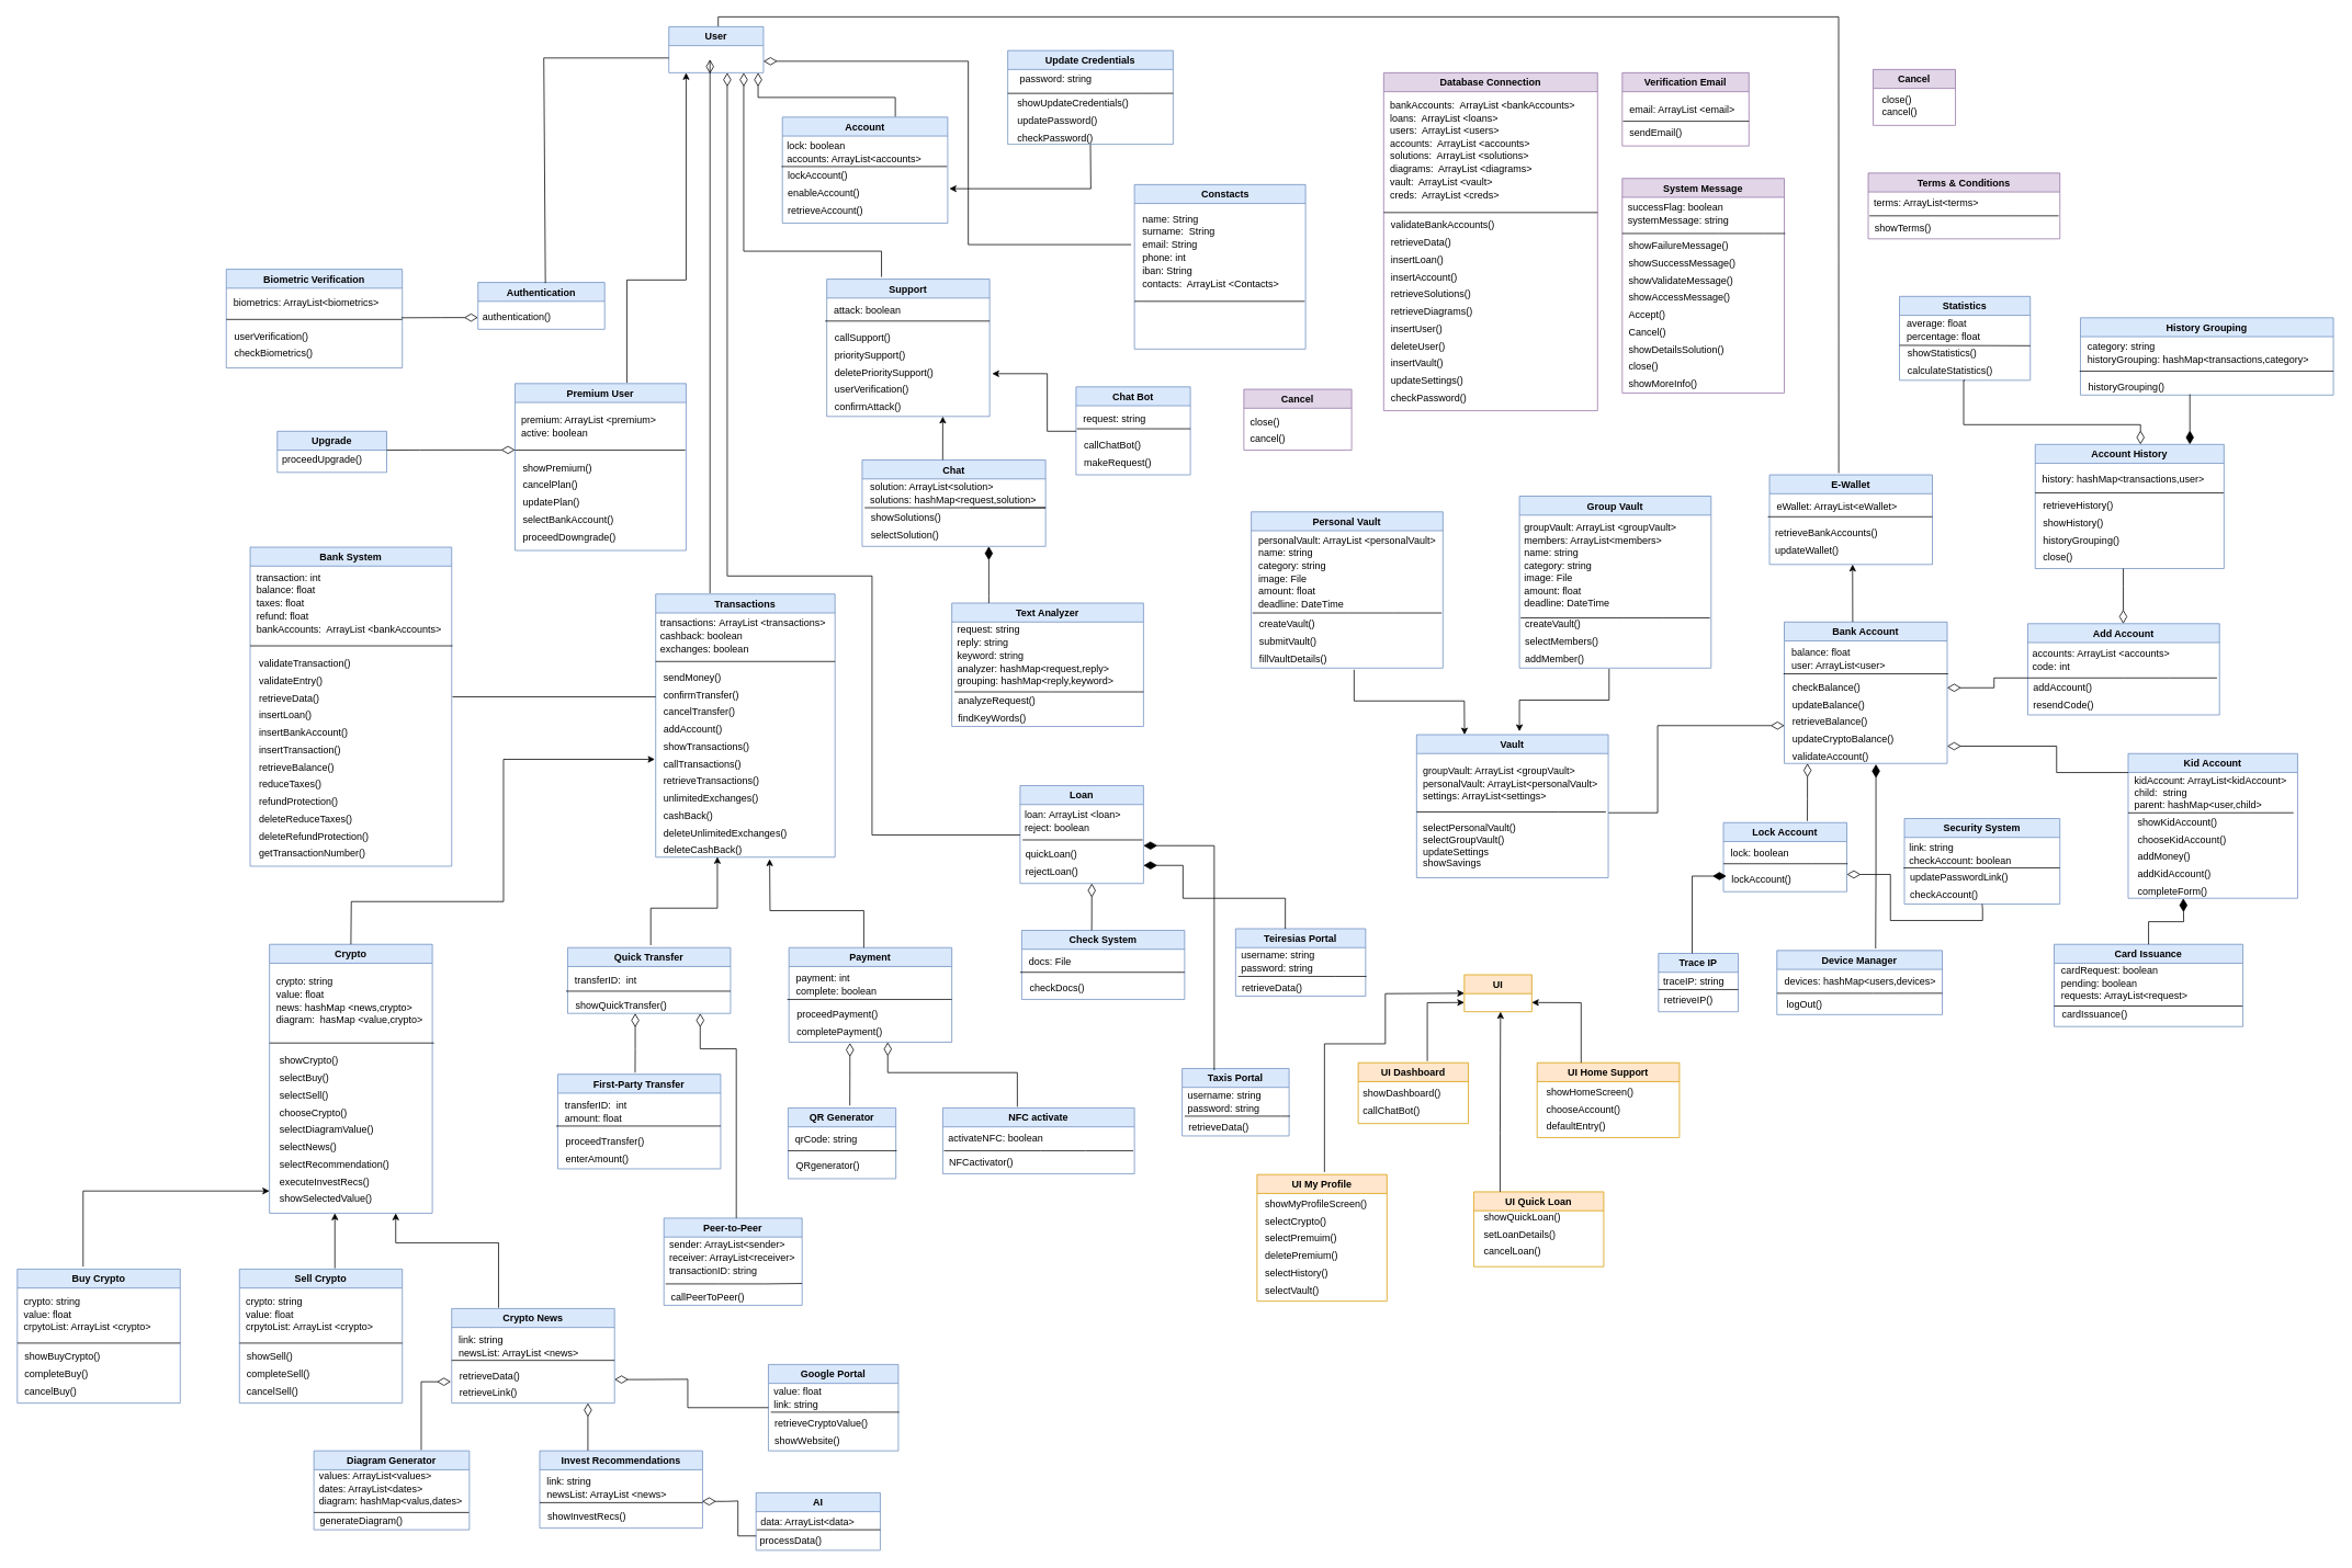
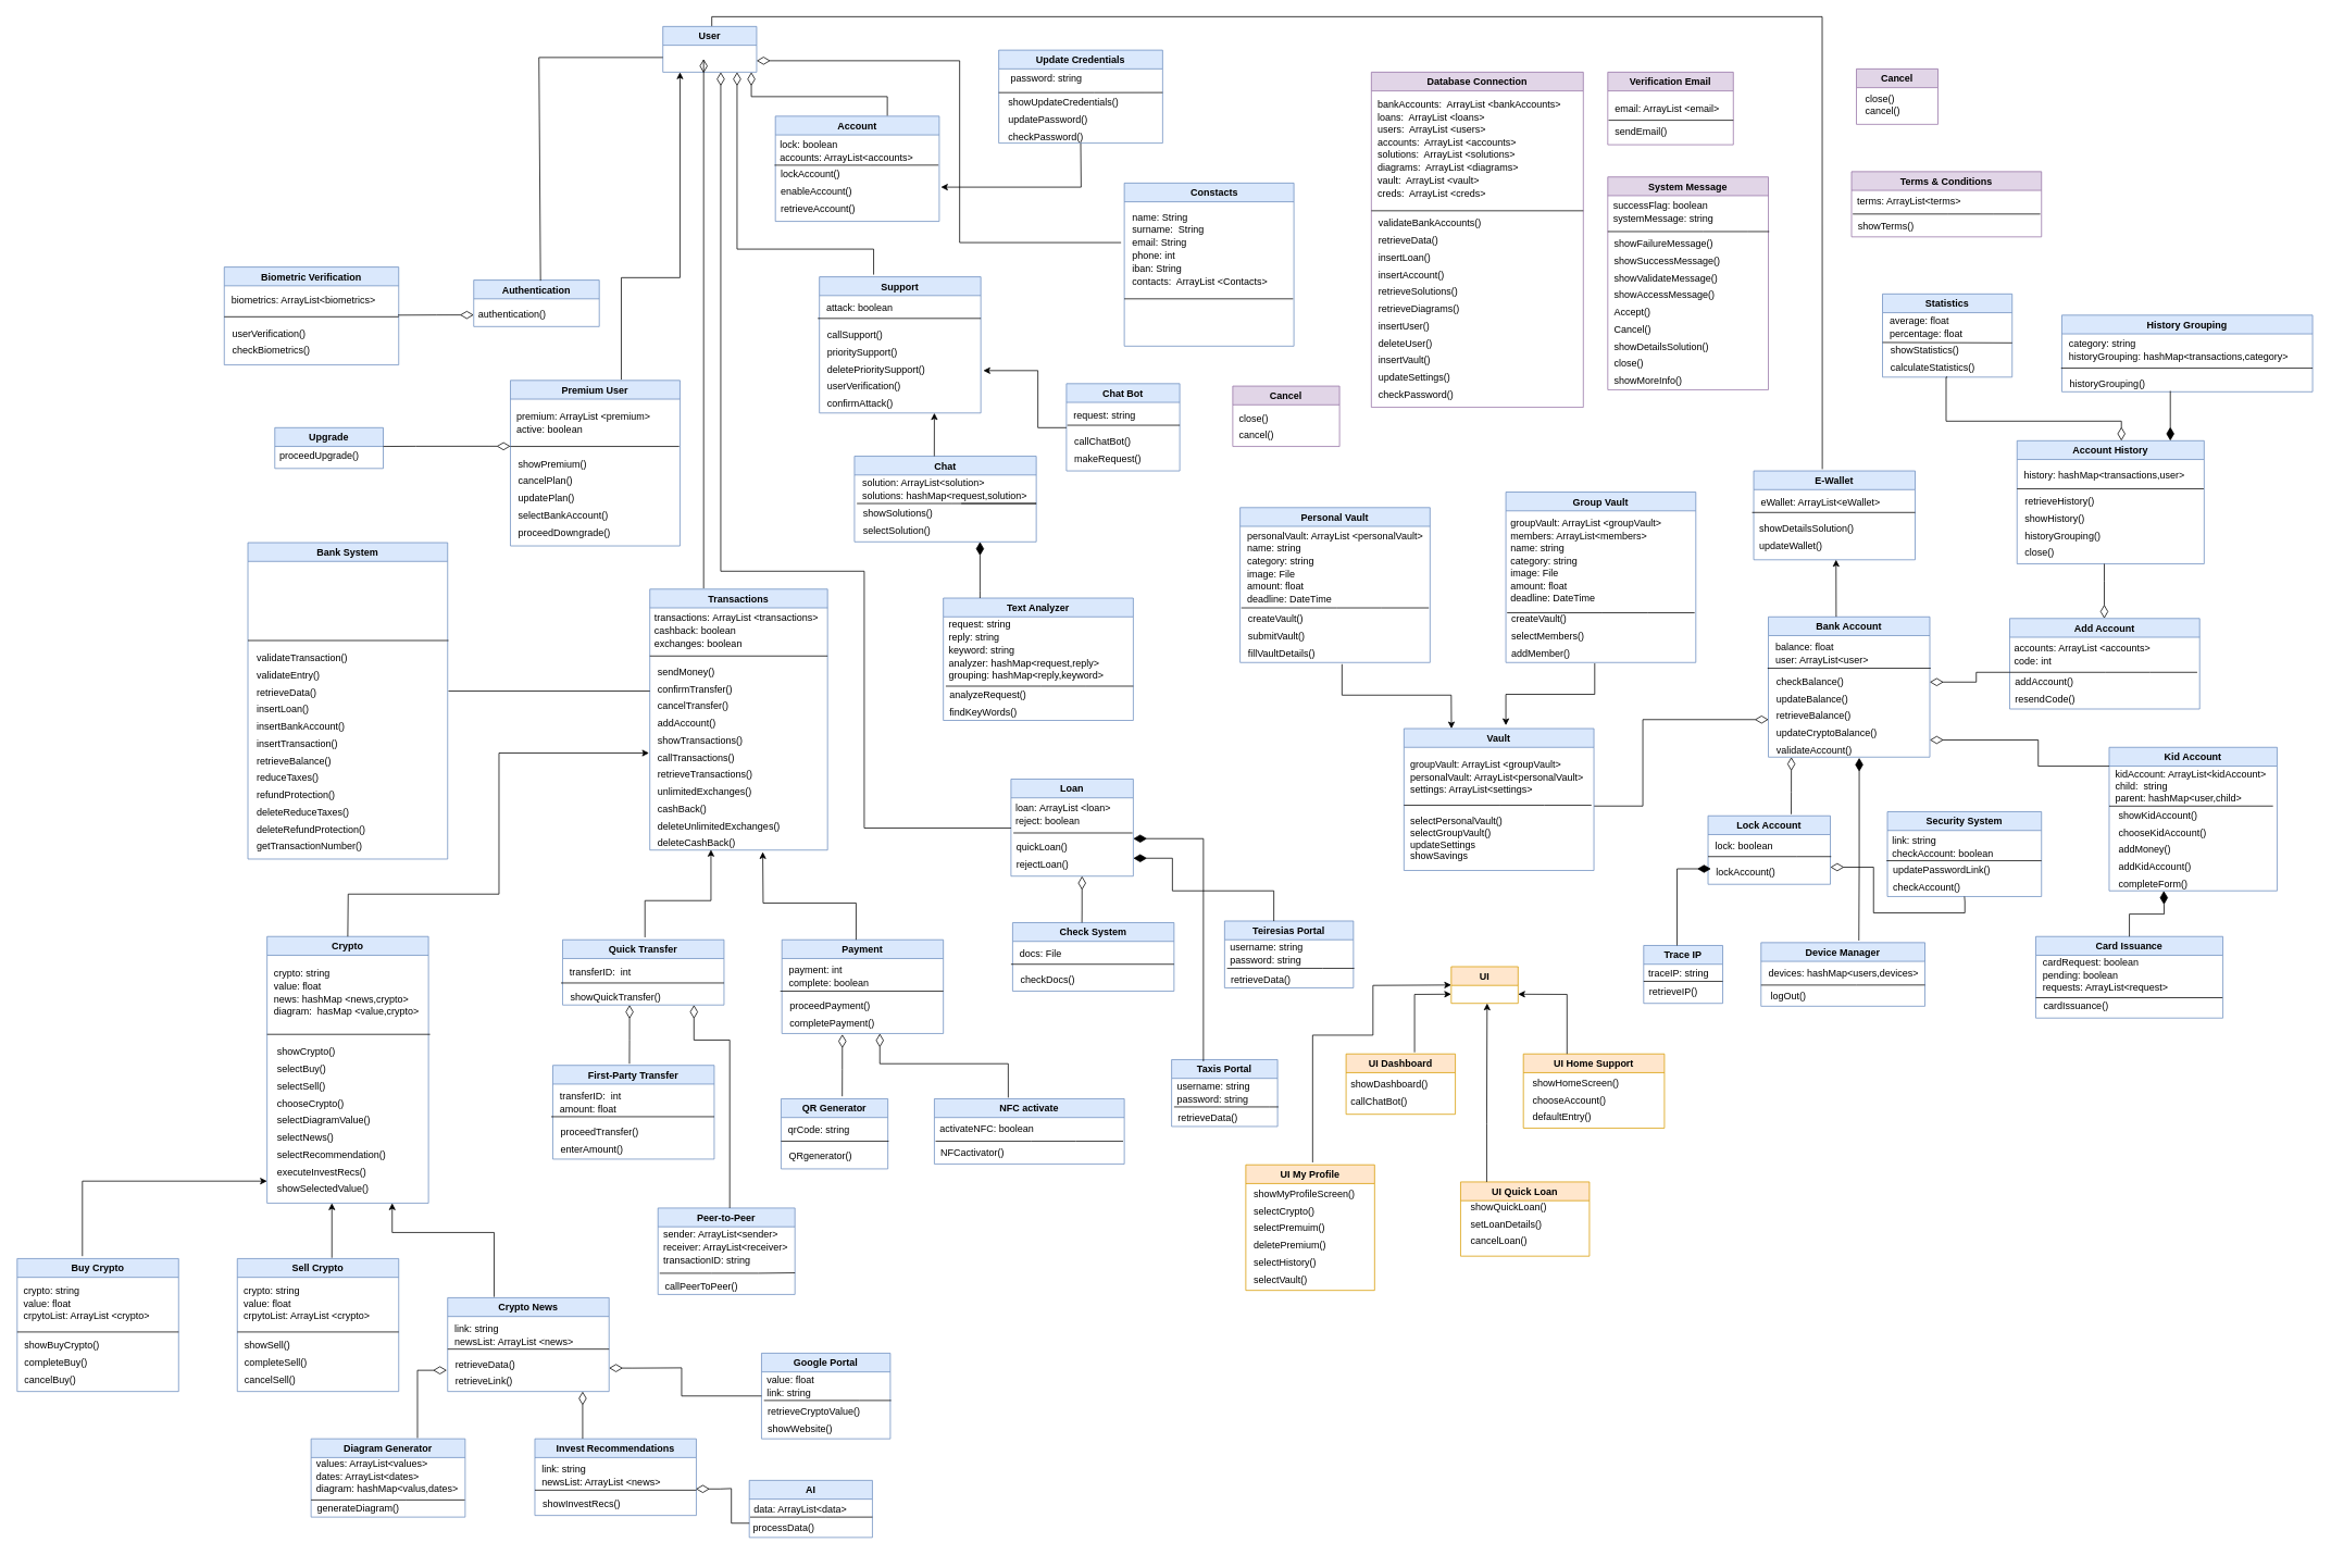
- <mxCell id="88" value="&lt;table style=&quot;border-collapse: collapse; width: 136pt;&quot; width=&quot;181&quot; cellspacing=&quot;0&quot; cellpadding=&quot;0&quot; border=&quot;0&quot;&gt;&lt;colgroup&gt;&lt;col style=&quot;width: 136pt;&quot; width=&quot;181&quot;&gt;&lt;/colgroup&gt;&lt;tbody&gt;&lt;tr style=&quot;height: 15pt;&quot; height=&quot;20&quot;&gt;&lt;td style=&quot;padding-top: 1px; padding-right: 1px; padding-left: 1px; font-family: Calibri, sans-serif; vertical-align: bottom; border: none; height: 15pt; width: 136pt;&quot; width=&quot;181&quot; height=&quot;20&quot;&gt;&lt;font style=&quot;font-size: 12px;&quot;&gt;retrieveBankAccounts()&lt;/font&gt;&lt;/td&gt;&lt;/tr&gt;&lt;tr style=&quot;height: 15pt;&quot; height=&quot;20&quot;&gt;&lt;td style=&quot;padding-top: 1px; padding-right: 1px; padding-left: 1px; font-family: Calibri, sans-serif; vertical-align: bottom; border: none; height: 15pt;&quot; height=&quot;20&quot;&gt;&lt;font style=&quot;font-size: 12px;&quot;&gt;updateWallet()&lt;/font&gt;&lt;/td&gt;&lt;/tr&gt;&lt;/tbody&gt;&lt;/table&gt;" style="text;html=1;align=left;verticalAlign=middle;resizable=0;points=[];autosize=1;strokeColor=none;fillColor=none;fontSize=12;" parent="85" vertex="1"><mxGeometry x="3.5" y="55" width="191" height="46" as="geometry" /></mxCell>
+ <mxCell id="88" value="&lt;table style=&quot;border-collapse: collapse; width: 136pt;&quot; width=&quot;181&quot; cellspacing=&quot;0&quot; cellpadding=&quot;0&quot; border=&quot;0&quot;&gt;&lt;colgroup&gt;&lt;col style=&quot;width: 136pt;&quot; width=&quot;181&quot;&gt;&lt;/colgroup&gt;&lt;tbody&gt;&lt;tr style=&quot;height: 15pt;&quot; height=&quot;20&quot;&gt;&lt;td style=&quot;padding-top: 1px; padding-right: 1px; padding-left: 1px; font-family: Calibri, sans-serif; vertical-align: bottom; border: none; height: 15pt; width: 136pt;&quot; width=&quot;181&quot; height=&quot;20&quot;&gt;&lt;font style=&quot;font-size: 12px;&quot;&gt;showDetailsSolution()&lt;/font&gt;&lt;/td&gt;&lt;/tr&gt;&lt;tr style=&quot;height: 15pt;&quot; height=&quot;20&quot;&gt;&lt;td style=&quot;padding-top: 1px; padding-right: 1px; padding-left: 1px; font-family: Calibri, sans-serif; vertical-align: bottom; border: none; height: 15pt;&quot; height=&quot;20&quot;&gt;&lt;font style=&quot;font-size: 12px;&quot;&gt;updateWallet()&lt;/font&gt;&lt;/td&gt;&lt;/tr&gt;&lt;/tbody&gt;&lt;/table&gt;" style="text;html=1;align=left;verticalAlign=middle;resizable=0;points=[];autosize=1;strokeColor=none;fillColor=none;fontSize=12;" parent="85" vertex="1"><mxGeometry x="3.5" y="55" width="191" height="46" as="geometry" /></mxCell>
- <mxCell id="27" value="&lt;font style=&quot;font-size: 12px;&quot;&gt;transaction: int&lt;br&gt;balance: float&lt;br&gt;taxes: float&lt;br&gt;refund: float&amp;nbsp;&lt;br&gt;bankAccounts:&amp;nbsp; ArrayList &amp;lt;bankAccounts&amp;gt;&lt;/font&gt;" style="text;html=1;align=left;verticalAlign=middle;resizable=0;points=[];autosize=1;strokeColor=none;fillColor=none;fontSize=13;" parent="25" vertex="1"><mxGeometry x="6" y="24" width="235" height="87" as="geometry" /></mxCell>
